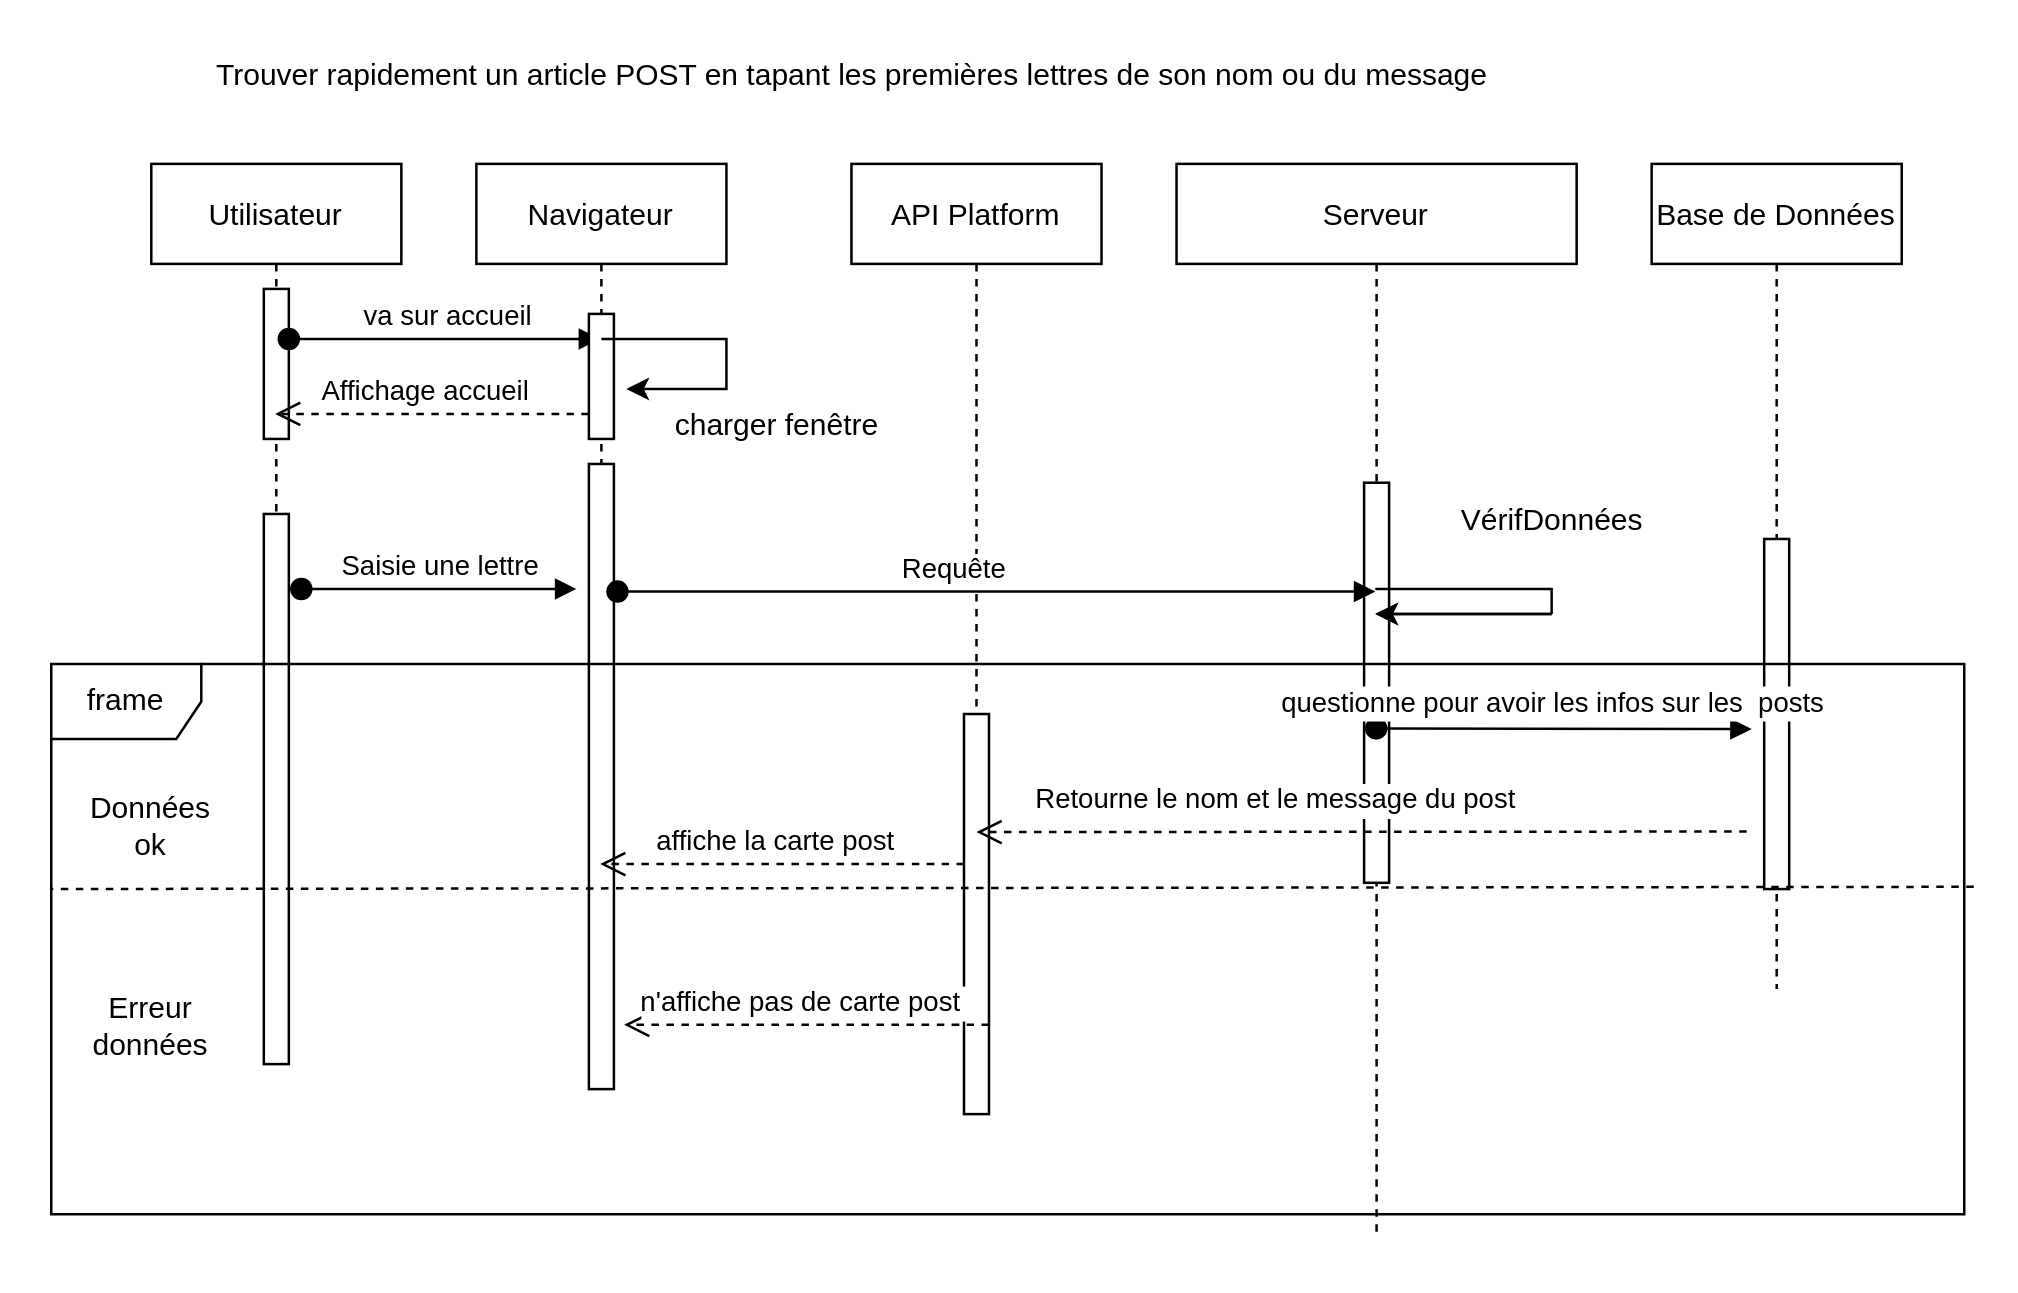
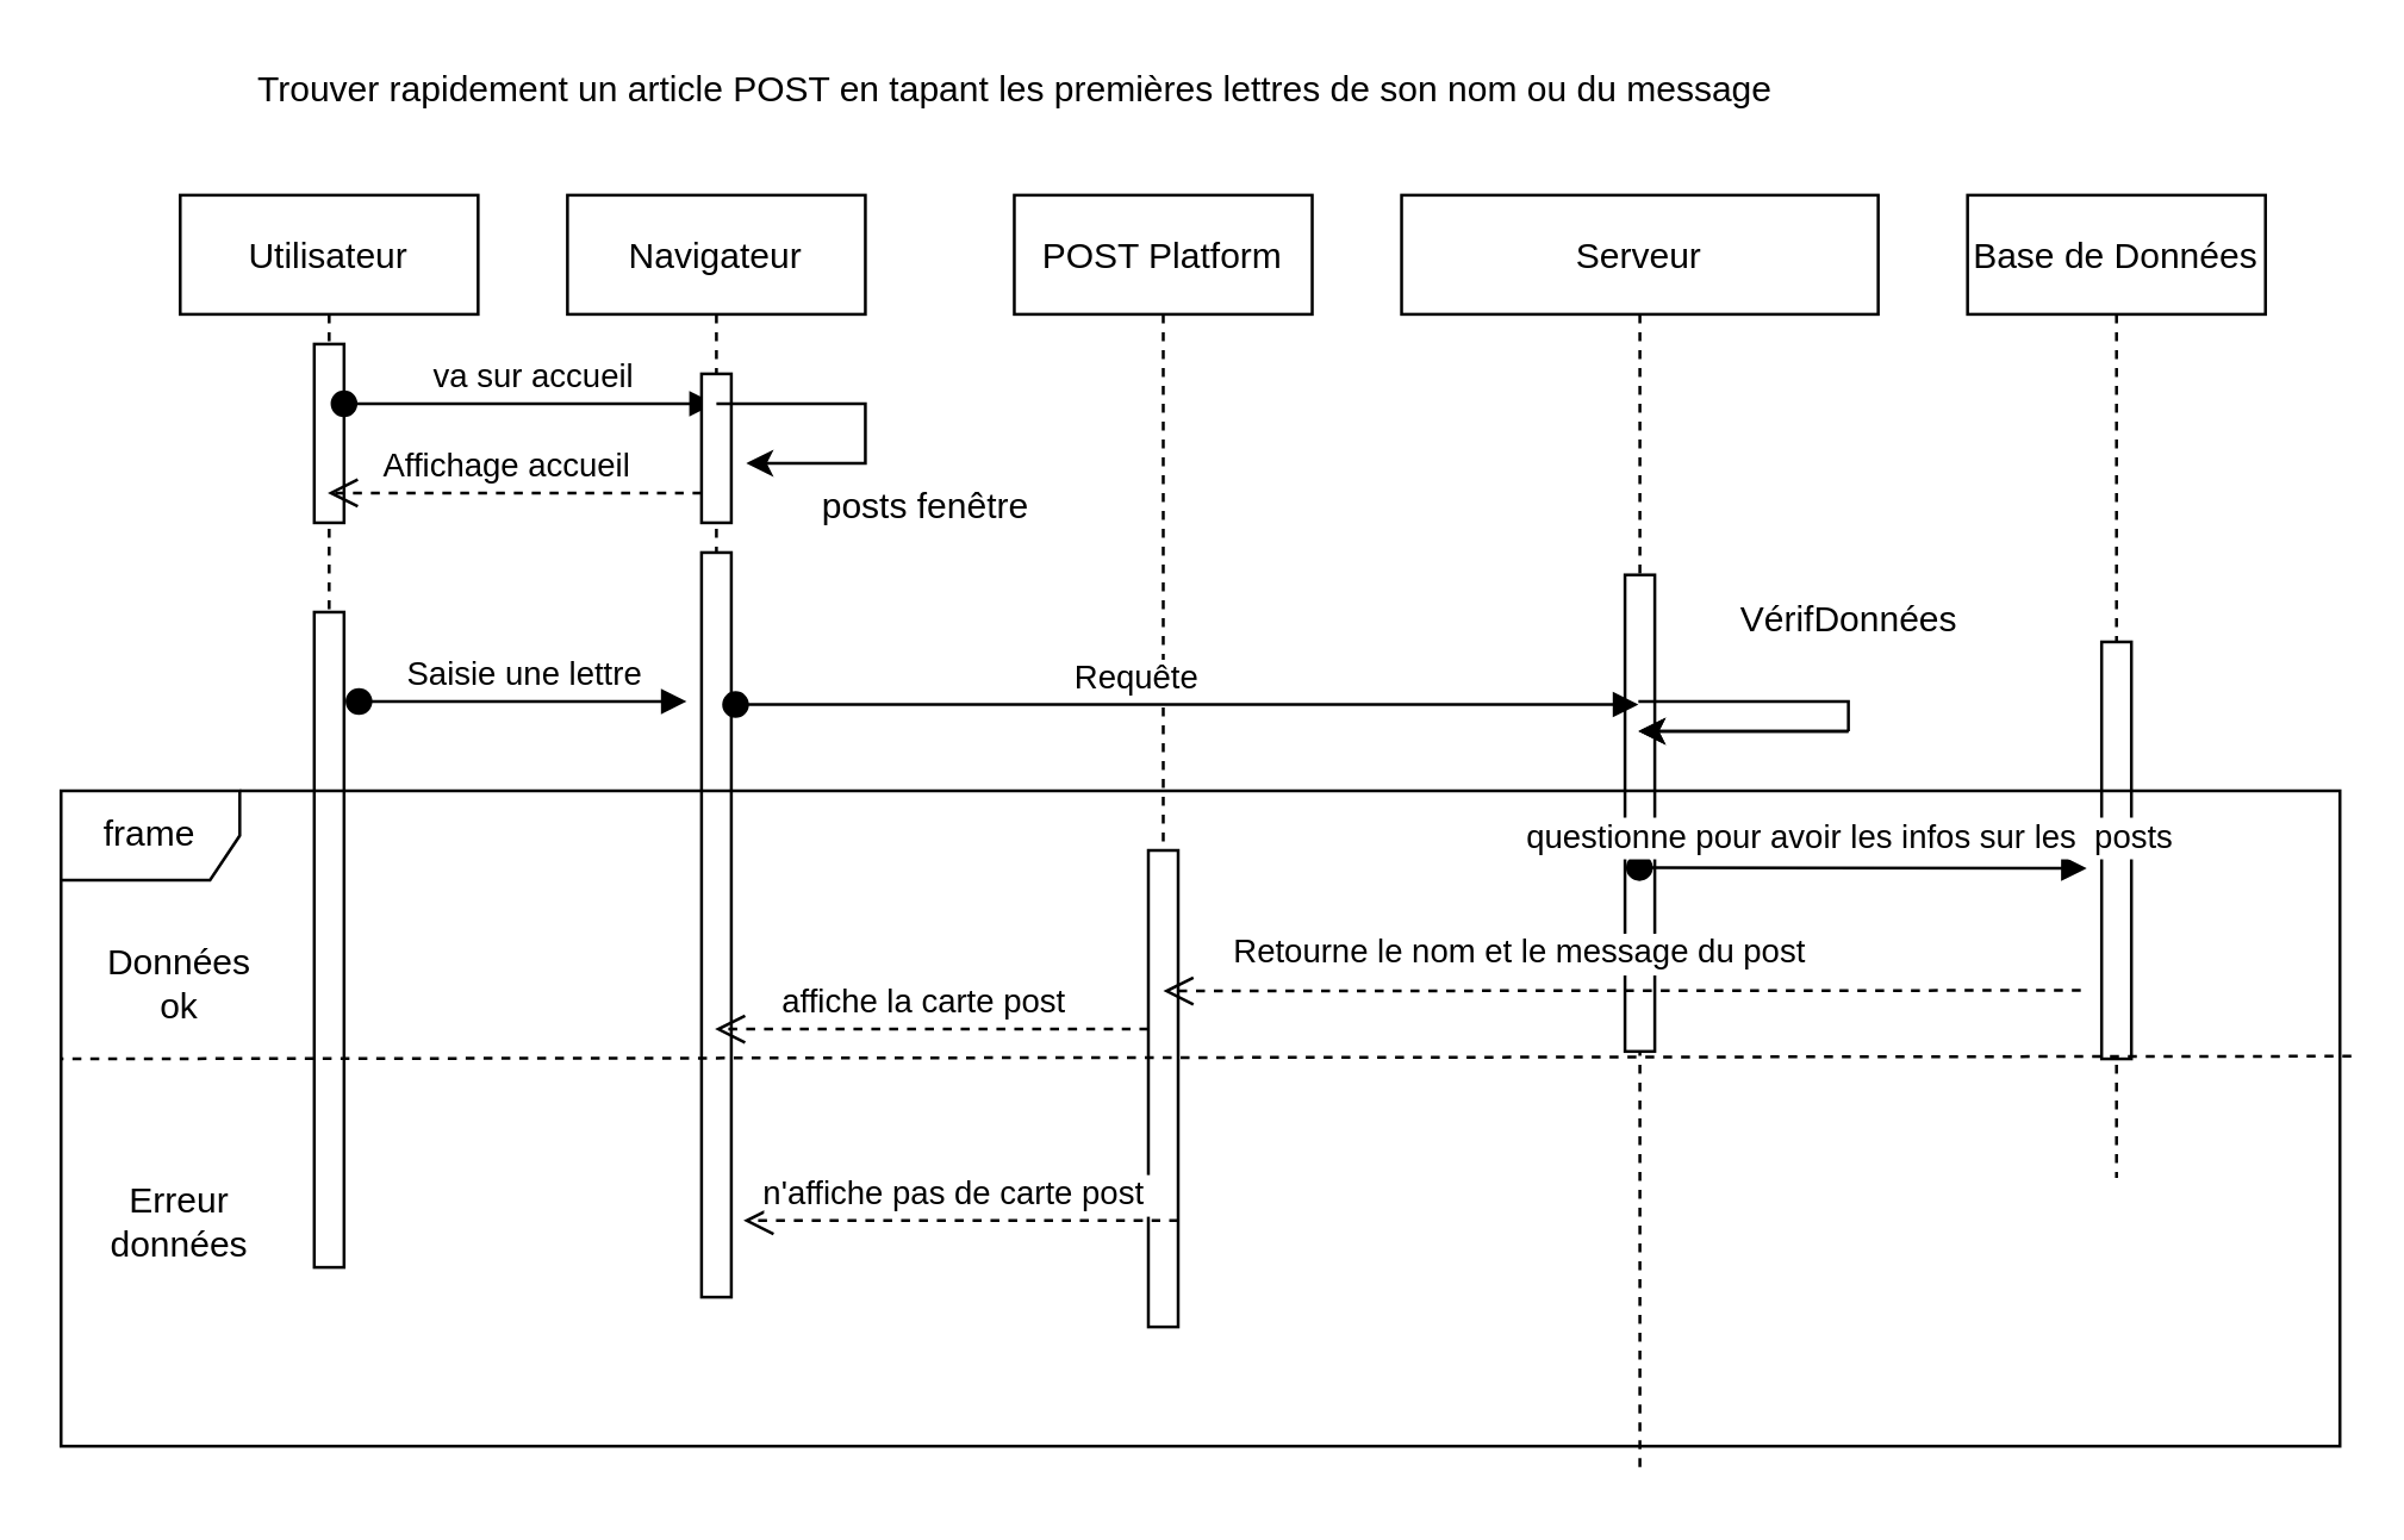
- <mxCell id="18" value="API Platform" style="shape=umlLifeline;perimeter=lifelinePerimeter;container=1;collapsible=0;recursiveResize=0;rounded=0;shadow=0;strokeWidth=1;" vertex="1" parent="1"><mxGeometry x="340" y="65" width="100" height="380" as="geometry" /></mxCell>
+ <mxCell id="18" value="POST Platform" style="shape=umlLifeline;perimeter=lifelinePerimeter;container=1;collapsible=0;recursiveResize=0;rounded=0;shadow=0;strokeWidth=1;" vertex="1" parent="1"><mxGeometry x="340" y="65" width="100" height="380" as="geometry" /></mxCell>
- <mxCell id="17" value="charger fenêtre" style="text;html=1;align=center;verticalAlign=middle;resizable=0;points=[];autosize=1;strokeColor=none;fillColor=none;" vertex="1" parent="1"><mxGeometry x="260" y="155" width="100" height="30" as="geometry" /></mxCell>
+ <mxCell id="17" value="posts fenêtre" style="text;html=1;align=center;verticalAlign=middle;resizable=0;points=[];autosize=1;strokeColor=none;fillColor=none;" vertex="1" parent="1"><mxGeometry x="260" y="155" width="100" height="30" as="geometry" /></mxCell>
